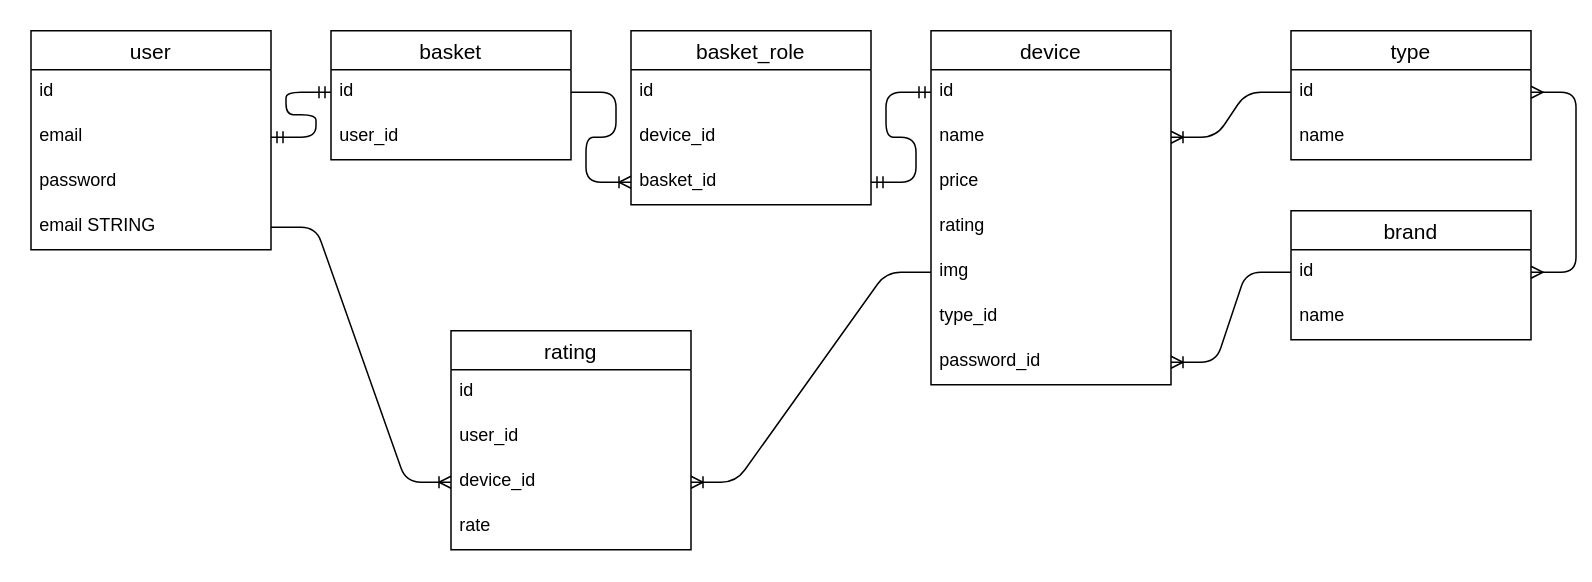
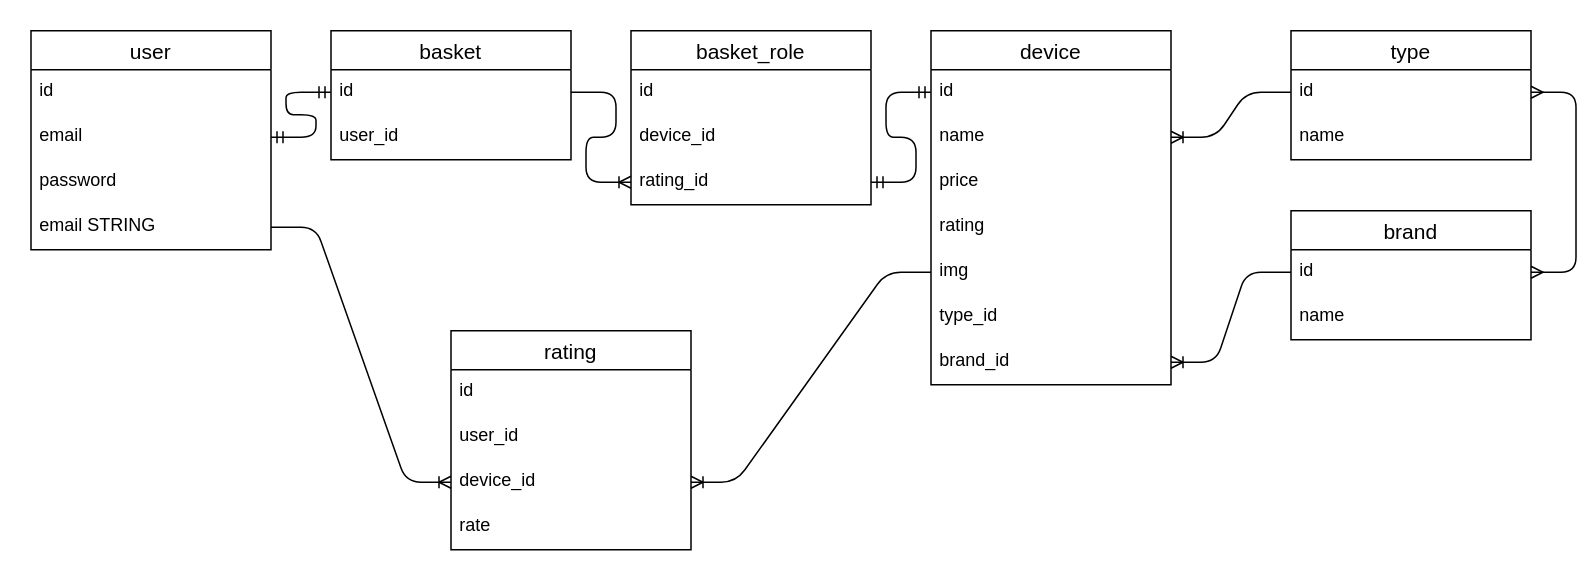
- <mxCell id="28" value="basket_id" style="text;strokeColor=none;fillColor=none;spacingLeft=4;spacingRight=4;overflow=hidden;rotatable=0;points=[[0,0.5],[1,0.5]];portConstraint=eastwest;fontSize=12;" vertex="1" parent="25"><mxGeometry y="86" width="160" height="30" as="geometry" /></mxCell>
+ <mxCell id="28" value="rating_id" style="text;strokeColor=none;fillColor=none;spacingLeft=4;spacingRight=4;overflow=hidden;rotatable=0;points=[[0,0.5],[1,0.5]];portConstraint=eastwest;fontSize=12;" vertex="1" parent="25"><mxGeometry y="86" width="160" height="30" as="geometry" /></mxCell>
- <mxCell id="18" value="password_id" style="text;strokeColor=none;fillColor=none;spacingLeft=4;spacingRight=4;overflow=hidden;rotatable=0;points=[[0,0.5],[1,0.5]];portConstraint=eastwest;fontSize=12;" vertex="1" parent="11"><mxGeometry y="206" width="160" height="30" as="geometry" /></mxCell>
+ <mxCell id="18" value="brand_id" style="text;strokeColor=none;fillColor=none;spacingLeft=4;spacingRight=4;overflow=hidden;rotatable=0;points=[[0,0.5],[1,0.5]];portConstraint=eastwest;fontSize=12;" vertex="1" parent="11"><mxGeometry y="206" width="160" height="30" as="geometry" /></mxCell>
